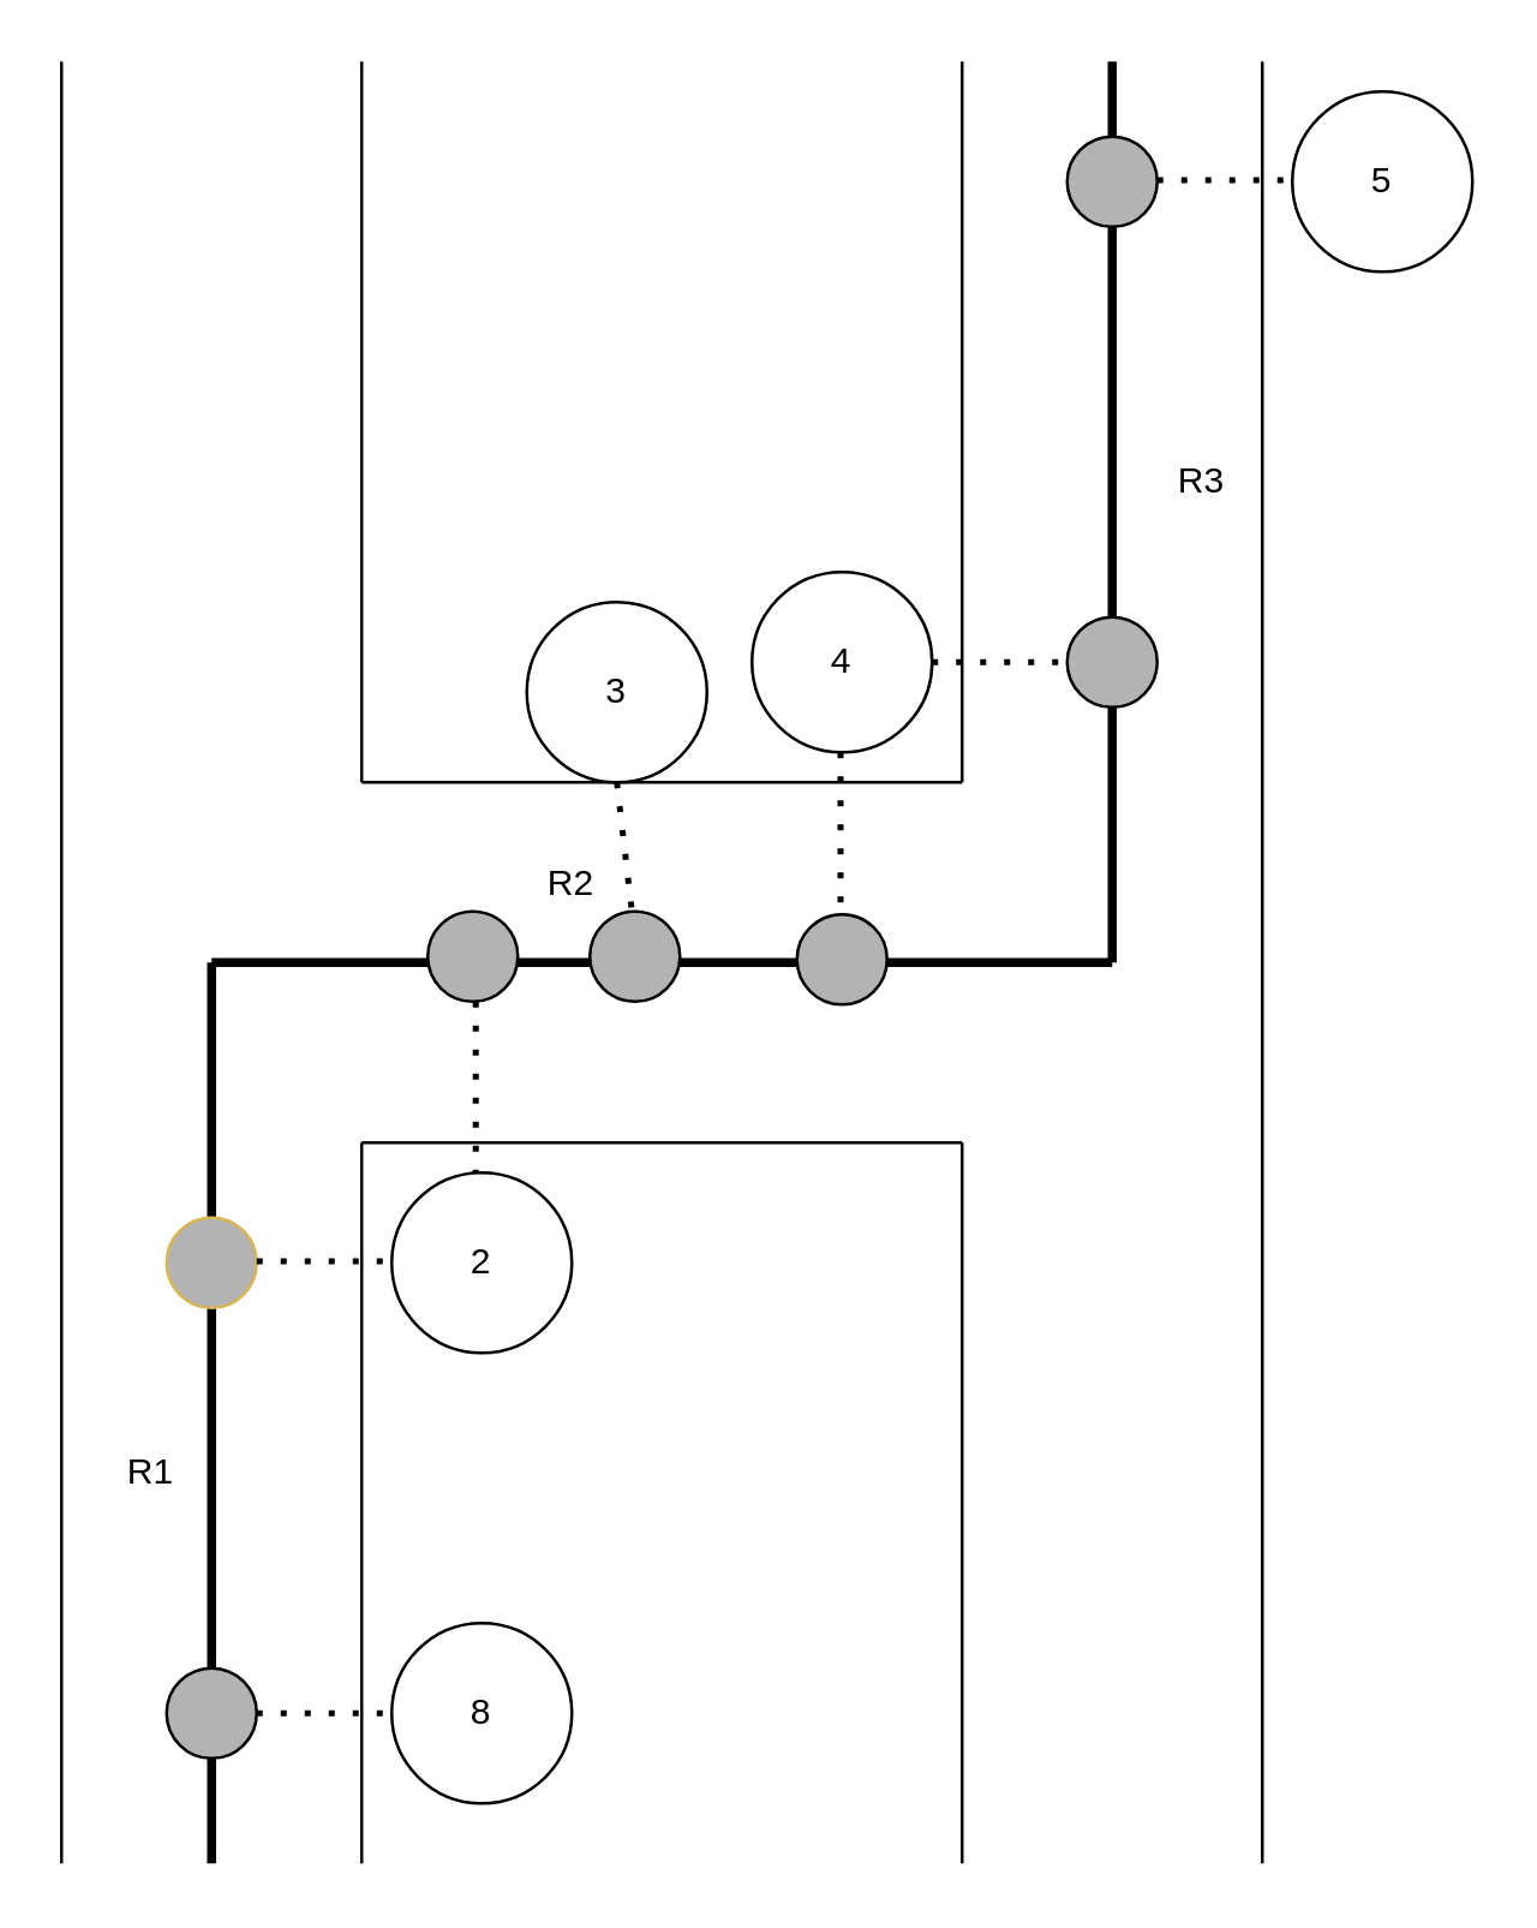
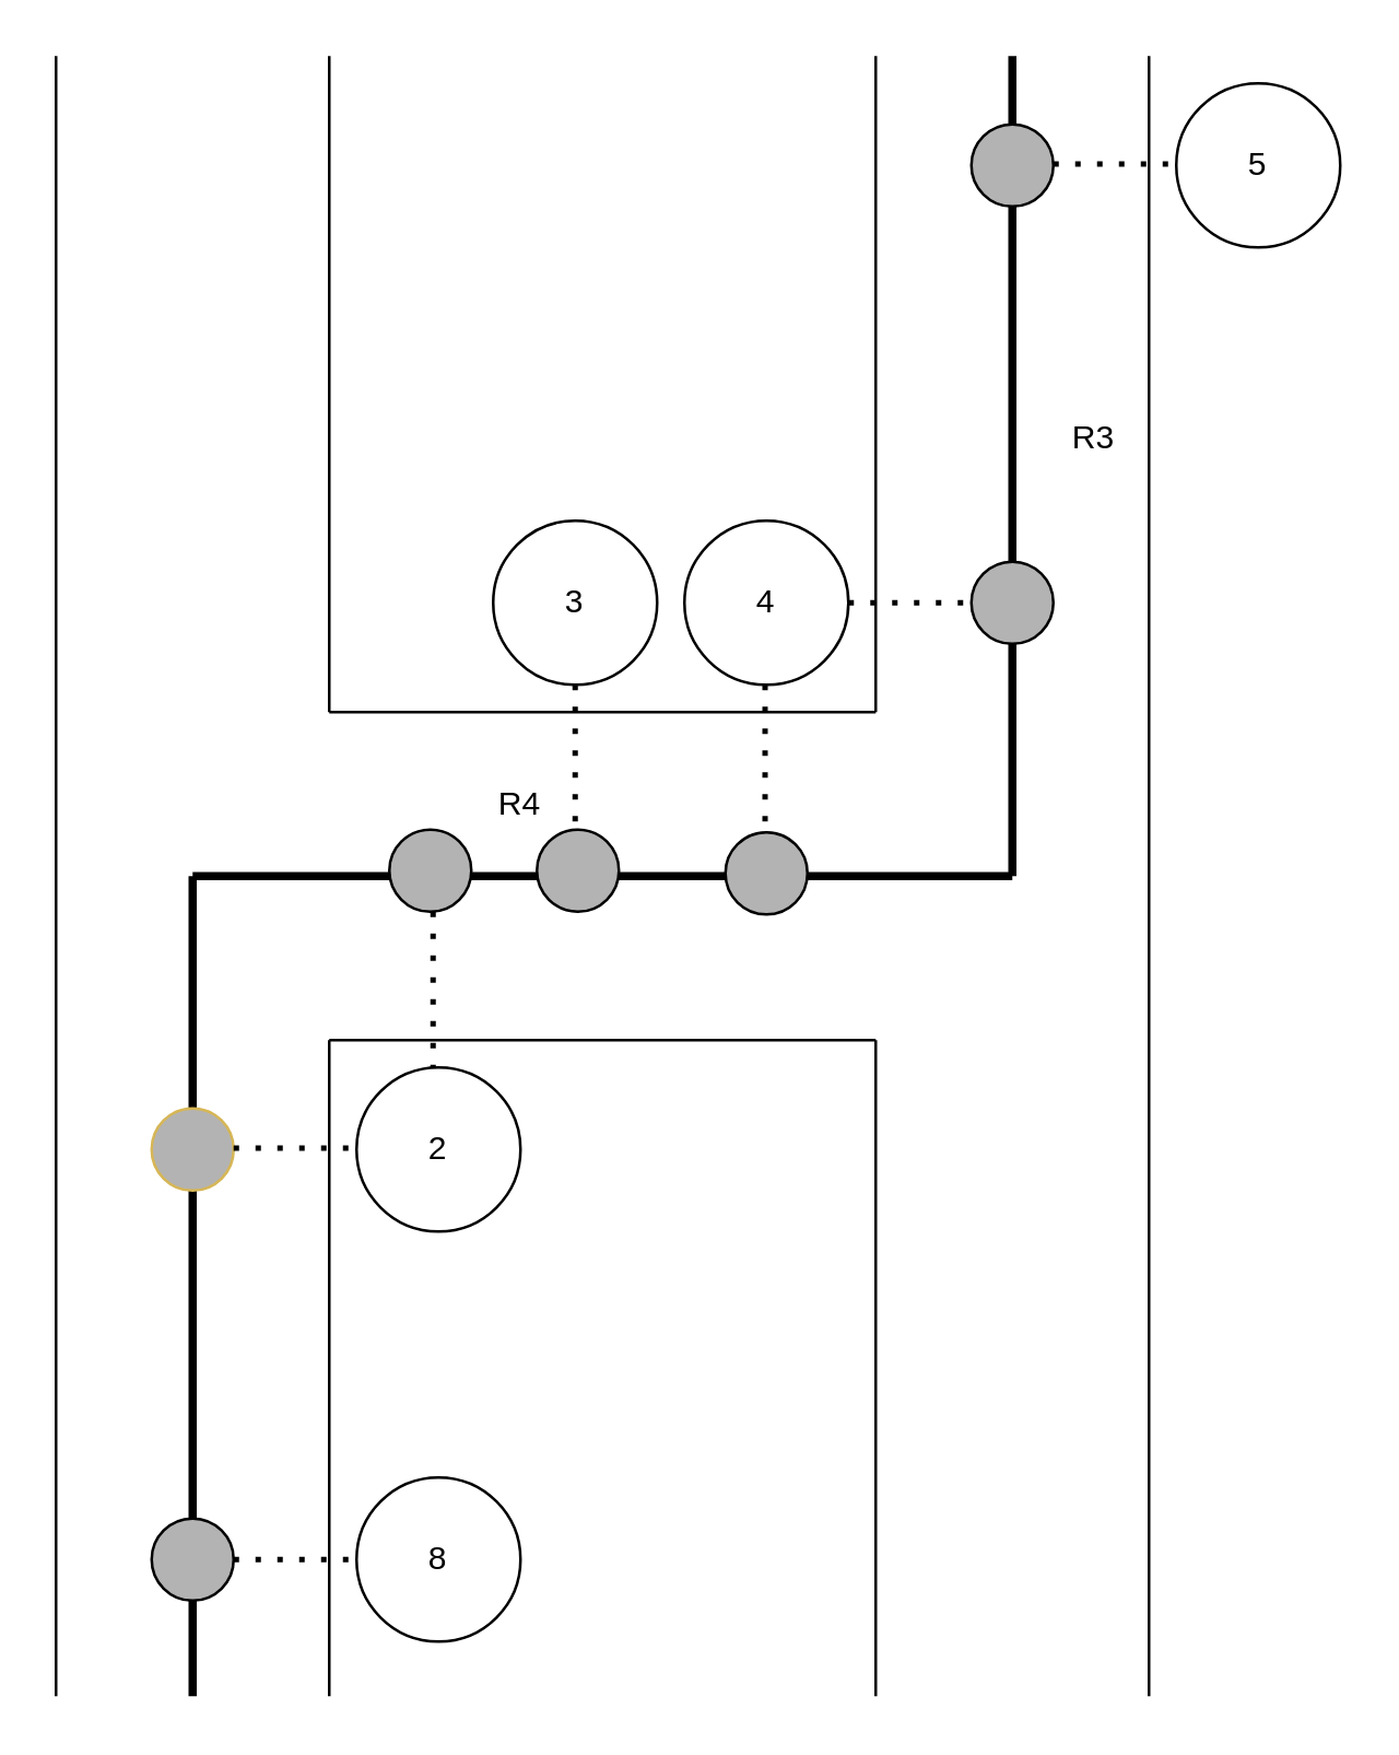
- <mxCell id="11" value="3" style="ellipse;whiteSpace=wrap;html=1;aspect=fixed;" vertex="1" parent="1"><mxGeometry x="175" y="200" width="60" height="60" as="geometry" /></mxCell>
+ <mxCell id="11" value="3" style="ellipse;whiteSpace=wrap;html=1;aspect=fixed;" vertex="1" parent="1"><mxGeometry x="180" y="190" width="60" height="60" as="geometry" /></mxCell>
- <mxCell id="26" value="R2" style="text;html=1;strokeColor=none;fillColor=none;align=center;verticalAlign=middle;whiteSpace=wrap;rounded=0;" vertex="1" parent="1"><mxGeometry x="170" y="284" width="40" height="20" as="geometry" /></mxCell>
+ <mxCell id="26" value="R4" style="text;html=1;strokeColor=none;fillColor=none;align=center;verticalAlign=middle;whiteSpace=wrap;rounded=0;" vertex="1" parent="1"><mxGeometry x="170" y="284" width="40" height="20" as="geometry" /></mxCell>
- <mxCell id="25" value="R1" style="text;html=1;strokeColor=none;fillColor=none;align=center;verticalAlign=middle;whiteSpace=wrap;rounded=0;" vertex="1" parent="1"><mxGeometry x="30" y="480" width="40" height="20" as="geometry" /></mxCell>
